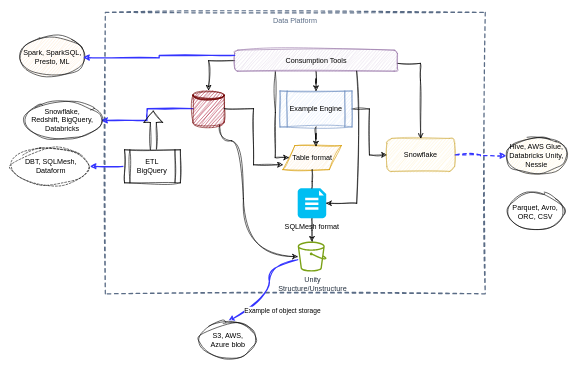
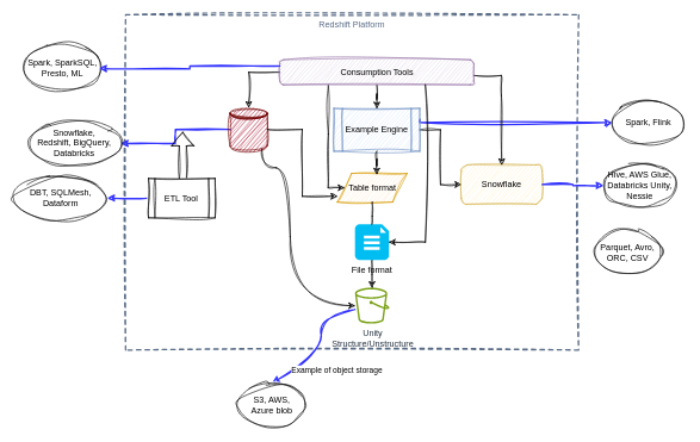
- <mxCell id="2" value="Data Platform" style="fillColor=none;strokeColor=#5A6C86;dashed=1;verticalAlign=top;fontStyle=0;fontColor=#5A6C86;whiteSpace=wrap;html=1;sketch=1;curveFitting=1;jiggle=2;strokeWidth=2;" vertex="1" parent="1"><mxGeometry x="175" y="20" width="633" height="469" as="geometry" /></mxCell>
+ <mxCell id="2" value="Redshift Platform" style="fillColor=none;strokeColor=#5A6C86;dashed=1;verticalAlign=top;fontStyle=0;fontColor=#5A6C86;whiteSpace=wrap;html=1;sketch=1;curveFitting=1;jiggle=2;strokeWidth=2;" vertex="1" parent="1"><mxGeometry x="175" y="20" width="633" height="469" as="geometry" /></mxCell>
- <mxCell id="29" value="Spark, SparkSQL,&lt;br&gt;Presto, ML" style="ellipse;whiteSpace=wrap;html=1;sketch=1;curveFitting=1;jiggle=2;fillColor=#ffe6cc;" vertex="1" parent="1"><mxGeometry x="32" y="60" width="110" height="67" as="geometry" /></mxCell>
+ <mxCell id="29" value="Spark, SparkSQL,&lt;br&gt;Presto, ML" style="ellipse;whiteSpace=wrap;html=1;sketch=1;curveFitting=1;jiggle=2;" vertex="1" parent="1"><mxGeometry x="32" y="60" width="110" height="67" as="geometry" /></mxCell>
+ <mxCell id="11" style="edgeStyle=orthogonalEdgeStyle;rounded=0;orthogonalLoop=1;jettySize=auto;html=1;exitX=1;exitY=0.25;exitDx=0;exitDy=0;strokeWidth=2;strokeColor=#3333FF;sketch=1;curveFitting=1;jiggle=2;" edge="1" parent="1" source="12" target="28"><mxGeometry relative="1" as="geometry"><Array as="points"><mxPoint x="586" y="171" /></Array></mxGeometry></mxCell>
+ <mxCell id="28" value="Spark, Flink" style="ellipse;whiteSpace=wrap;html=1;sketch=1;curveFitting=1;jiggle=2;" vertex="1" parent="1"><mxGeometry x="855" y="140" width="101" height="62" as="geometry" /></mxCell>
- <mxCell id="16" style="edgeStyle=orthogonalEdgeStyle;rounded=0;orthogonalLoop=1;jettySize=auto;html=1;entryX=0.5;entryY=0;entryDx=0;entryDy=0;sketch=1;curveFitting=1;jiggle=2;endArrow=open;" edge="1" parent="1" source="18" target="13"><mxGeometry relative="1" as="geometry"><Array as="points"><mxPoint x="700" y="105" /><mxPoint x="700" y="133" /></Array></mxGeometry></mxCell>
+ <mxCell id="16" style="edgeStyle=orthogonalEdgeStyle;rounded=0;orthogonalLoop=1;jettySize=auto;html=1;entryX=0.5;entryY=0;entryDx=0;entryDy=0;sketch=1;curveFitting=1;jiggle=2;" edge="1" parent="1" source="18" target="13"><mxGeometry relative="1" as="geometry"><Array as="points"><mxPoint x="700" y="105" /><mxPoint x="700" y="133" /></Array></mxGeometry></mxCell>
- <mxCell id="26" style="edgeStyle=orthogonalEdgeStyle;rounded=0;orthogonalLoop=1;jettySize=auto;html=1;entryX=1;entryY=0.5;entryDx=0;entryDy=0;sketch=1;curveFitting=1;jiggle=2;strokeColor=#3333FF;strokeWidth=2;startArrow=classic;startFill=1;endArrow=none;endFill=0;dashed=1;" edge="1" parent="1" source="27" target="13"><mxGeometry relative="1" as="geometry" /></mxCell>
+ <mxCell id="26" style="edgeStyle=orthogonalEdgeStyle;rounded=0;orthogonalLoop=1;jettySize=auto;html=1;entryX=1;entryY=0.5;entryDx=0;entryDy=0;sketch=1;curveFitting=1;jiggle=2;strokeColor=#3333FF;strokeWidth=2;startArrow=classic;startFill=1;endArrow=none;endFill=0;" edge="1" parent="1" source="27" target="13"><mxGeometry relative="1" as="geometry" /></mxCell>
- <mxCell id="27" value="Hive, AWS Glue, Databricks Unity,&lt;br&gt;Nessie" style="ellipse;whiteSpace=wrap;html=1;sketch=1;curveFitting=1;jiggle=2;fillColor=#fff2cc;" vertex="1" parent="1"><mxGeometry x="843" y="228" width="101" height="62" as="geometry" /></mxCell>
+ <mxCell id="27" value="Hive, AWS Glue, Databricks Unity,&lt;br&gt;Nessie" style="ellipse;whiteSpace=wrap;html=1;sketch=1;curveFitting=1;jiggle=2;" vertex="1" parent="1"><mxGeometry x="843" y="228" width="101" height="62" as="geometry" /></mxCell>
- <mxCell id="34" value="DBT, SQLMesh,&lt;br&gt;Dataform" style="ellipse;whiteSpace=wrap;html=1;sketch=1;curveFitting=1;jiggle=2;dashed=1;" vertex="1" parent="1"><mxGeometry x="20" y="245.5" width="129" height="62" as="geometry" /></mxCell>
+ <mxCell id="34" value="DBT, SQLMesh,&lt;br&gt;Dataform" style="ellipse;whiteSpace=wrap;html=1;sketch=1;curveFitting=1;jiggle=2;" vertex="1" parent="1"><mxGeometry x="20" y="245.5" width="129" height="62" as="geometry" /></mxCell>
- <mxCell id="33" value="ETL BigQuery" style="shape=process;whiteSpace=wrap;html=1;backgroundOutline=1;sketch=1;curveFitting=1;jiggle=2;" vertex="1" parent="1"><mxGeometry x="207" y="249" width="93" height="55" as="geometry" /></mxCell>
+ <mxCell id="33" value="ETL Tool" style="shape=process;whiteSpace=wrap;html=1;backgroundOutline=1;sketch=1;curveFitting=1;jiggle=2;" vertex="1" parent="1"><mxGeometry x="207" y="249" width="93" height="55" as="geometry" /></mxCell>
- <mxCell id="21" value="Parquet, Avro,&lt;br style=&quot;border-color: var(--border-color);&quot;&gt;ORC, CSV" style="ellipse;whiteSpace=wrap;html=1;sketch=1;curveFitting=1;jiggle=2;" vertex="1" parent="1"><mxGeometry x="844" y="321" width="95" height="61" as="geometry" /></mxCell>
+ <mxCell id="21" value="Parquet, Avro,&lt;br style=&quot;border-color: var(--border-color);&quot;&gt;ORC, CSV" style="ellipse;whiteSpace=wrap;html=1;sketch=1;curveFitting=1;jiggle=2;" vertex="1" parent="1"><mxGeometry x="829" y="321" width="95" height="61" as="geometry" /></mxCell>
- <mxCell id="5" value="SQLMesh format" style="verticalLabelPosition=bottom;html=1;verticalAlign=top;align=center;strokeColor=none;fillColor=#00BEF2;shape=mxgraph.azure.file_2;pointerEvents=1;" vertex="1" parent="1"><mxGeometry x="495.5" y="313" width="47.5" height="50" as="geometry" /></mxCell>
+ <mxCell id="5" value="File format" style="verticalLabelPosition=bottom;html=1;verticalAlign=top;align=center;strokeColor=none;fillColor=#00BEF2;shape=mxgraph.azure.file_2;pointerEvents=1;" vertex="1" parent="1"><mxGeometry x="495.5" y="313" width="47.5" height="50" as="geometry" /></mxCell>
